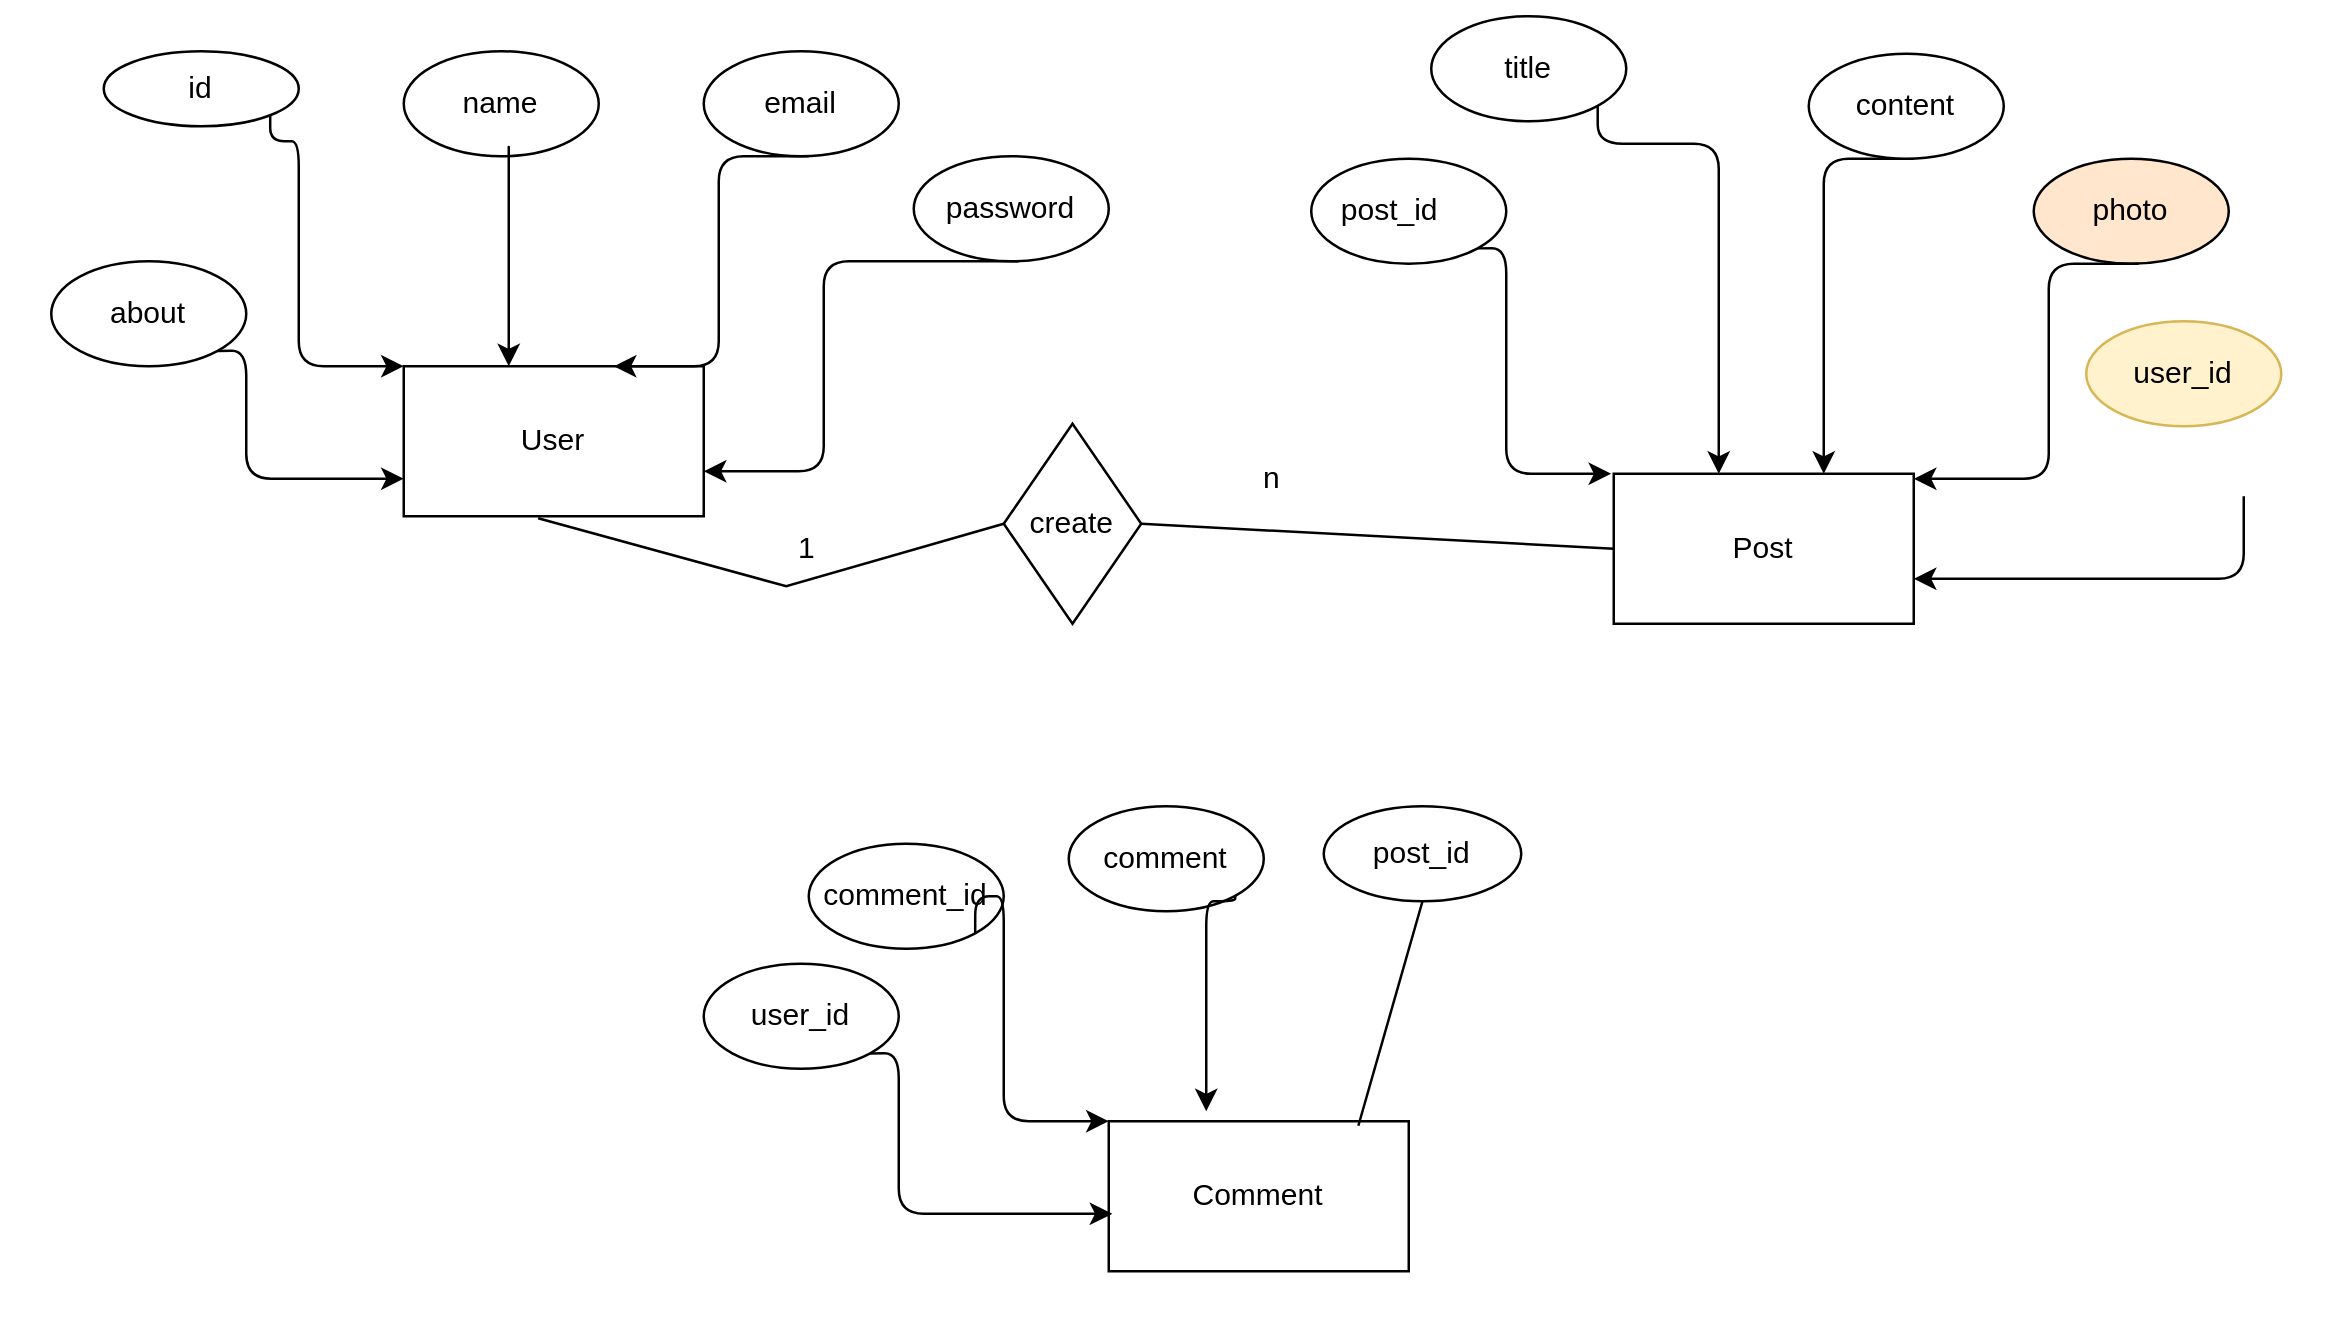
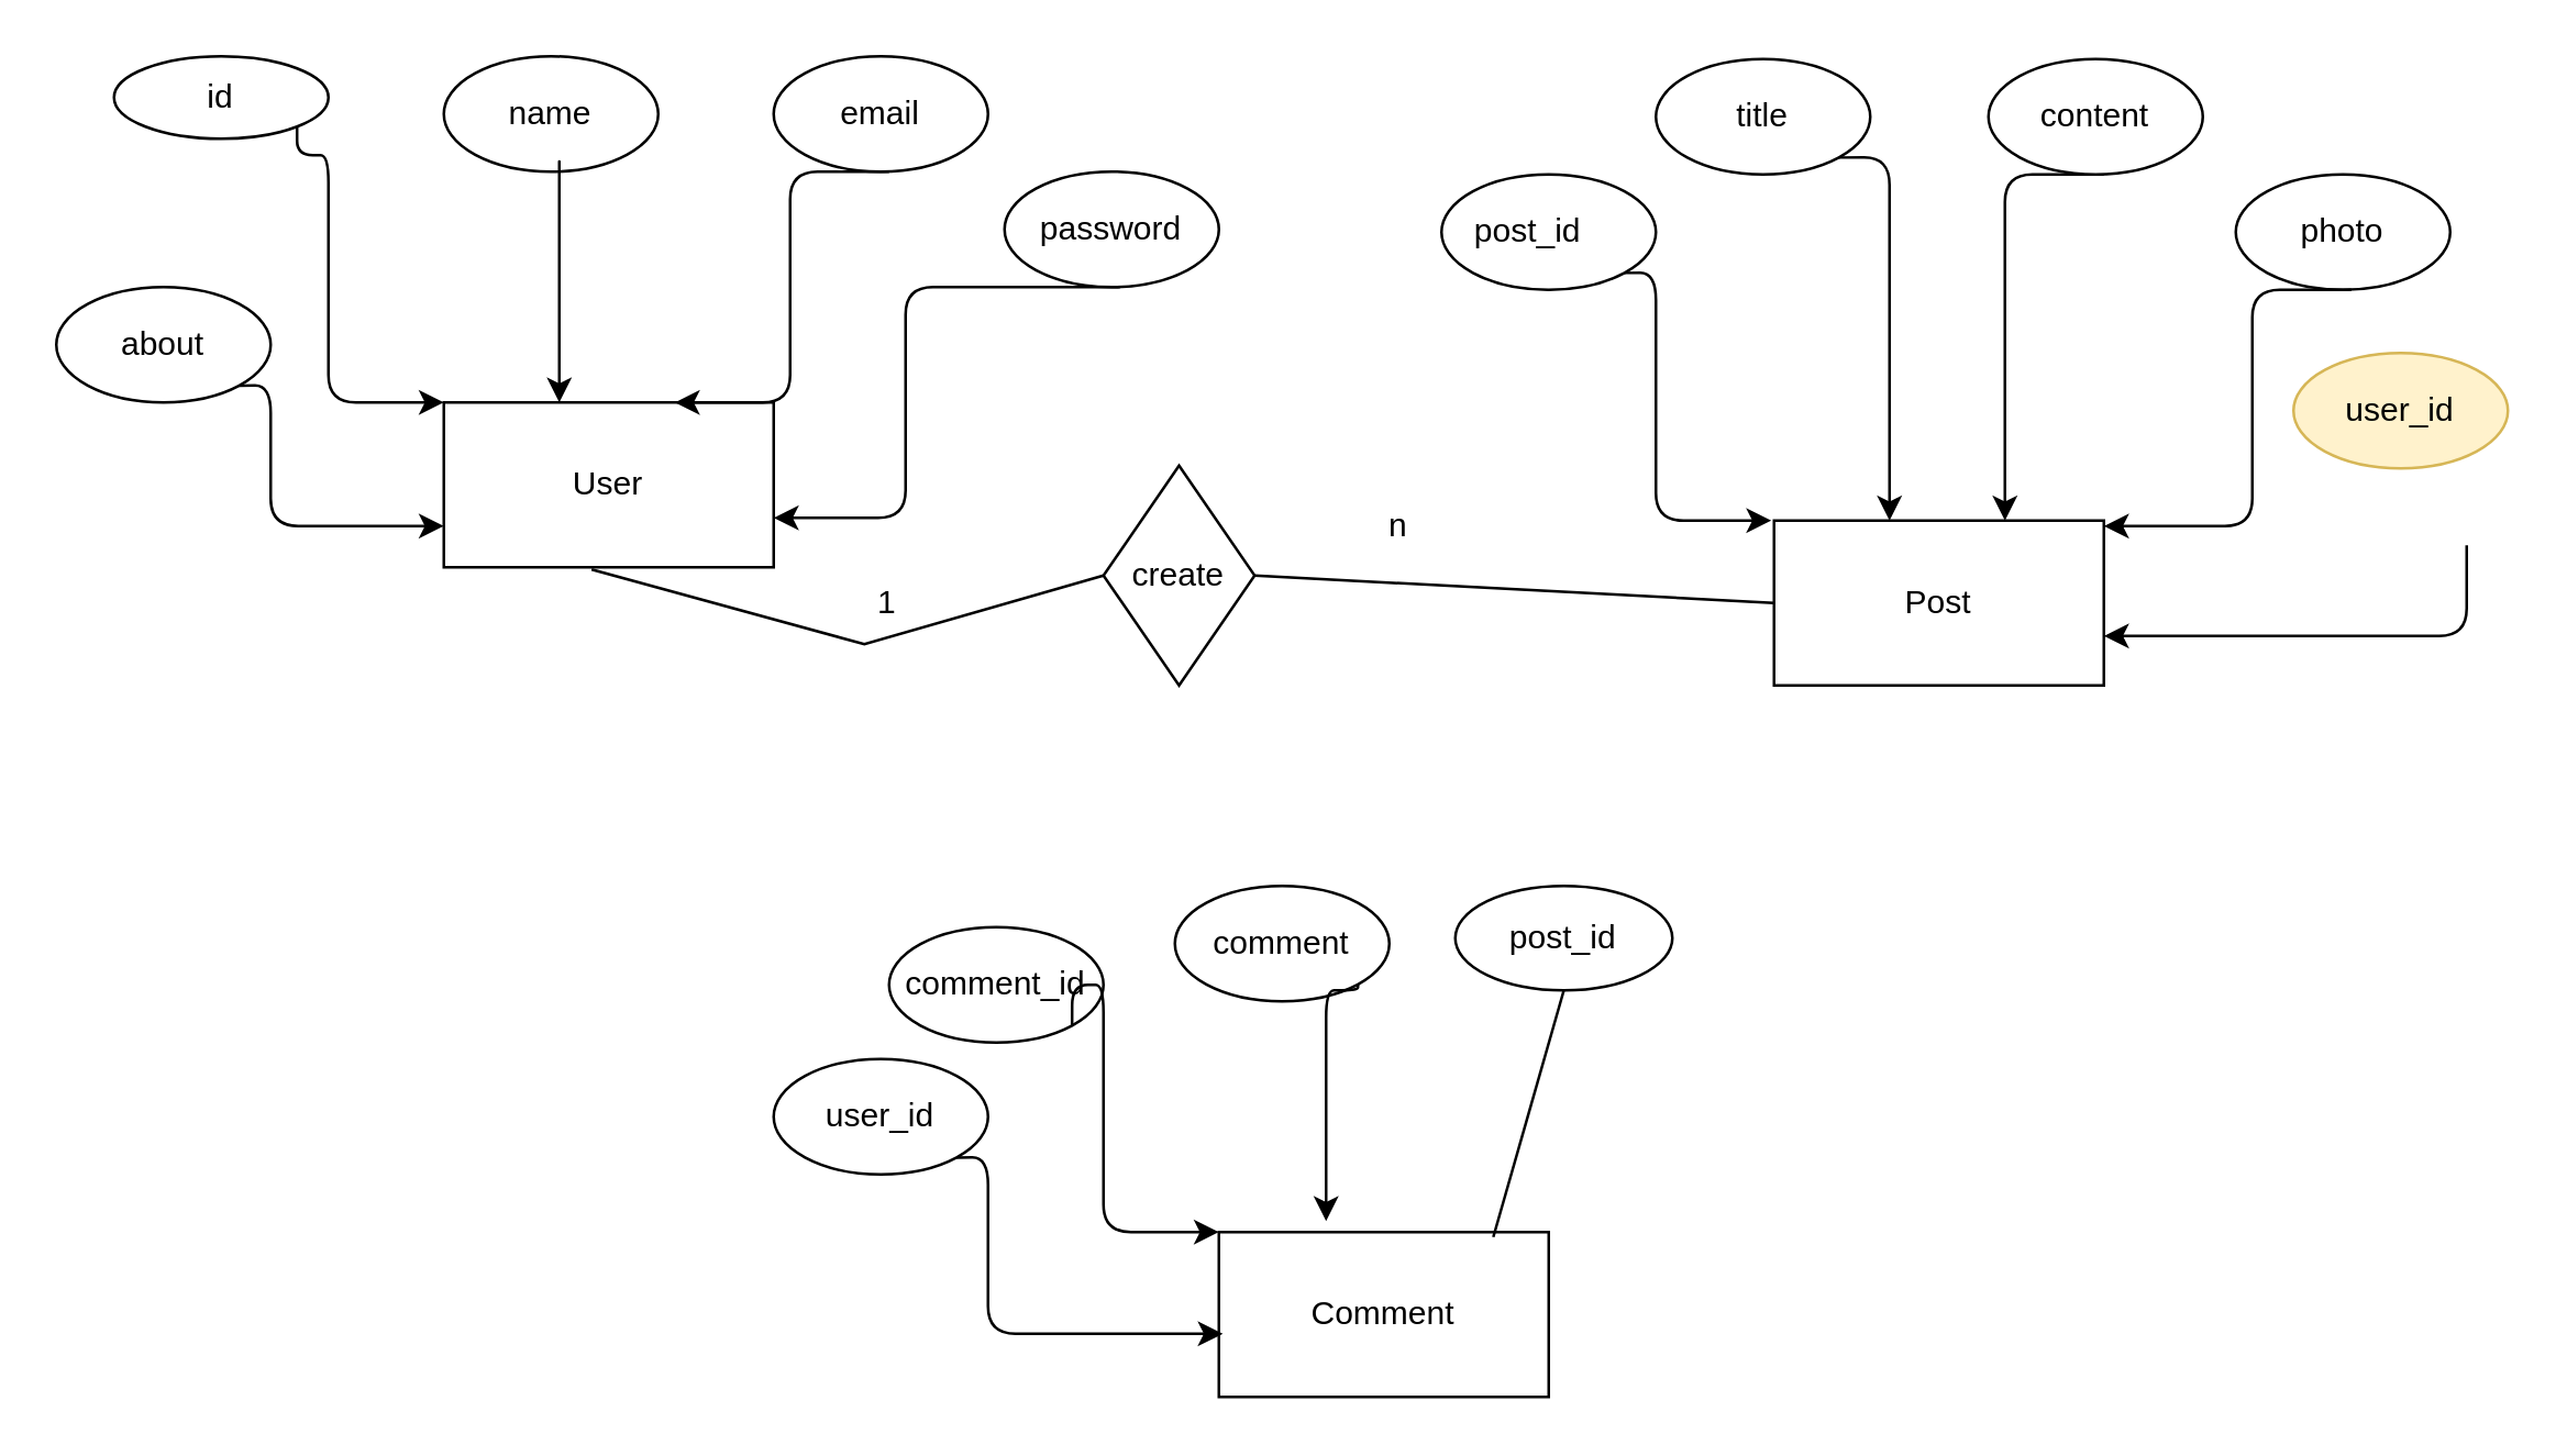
- <mxCell id="16" value="title" style="ellipse;whiteSpace=wrap;html=1;" vertex="1" parent="1"><mxGeometry x="572" y="6" width="78" height="42" as="geometry" /></mxCell>
+ <mxCell id="16" value="title" style="ellipse;whiteSpace=wrap;html=1;" vertex="1" parent="1"><mxGeometry x="602" y="21" width="78" height="42" as="geometry" /></mxCell>
- <mxCell id="20" value="photo" style="ellipse;whiteSpace=wrap;html=1;fillColor=#ffe6cc;" vertex="1" parent="1"><mxGeometry x="813" y="63" width="78" height="42" as="geometry" /></mxCell>
+ <mxCell id="20" value="photo" style="ellipse;whiteSpace=wrap;html=1;" vertex="1" parent="1"><mxGeometry x="813" y="63" width="78" height="42" as="geometry" /></mxCell>
